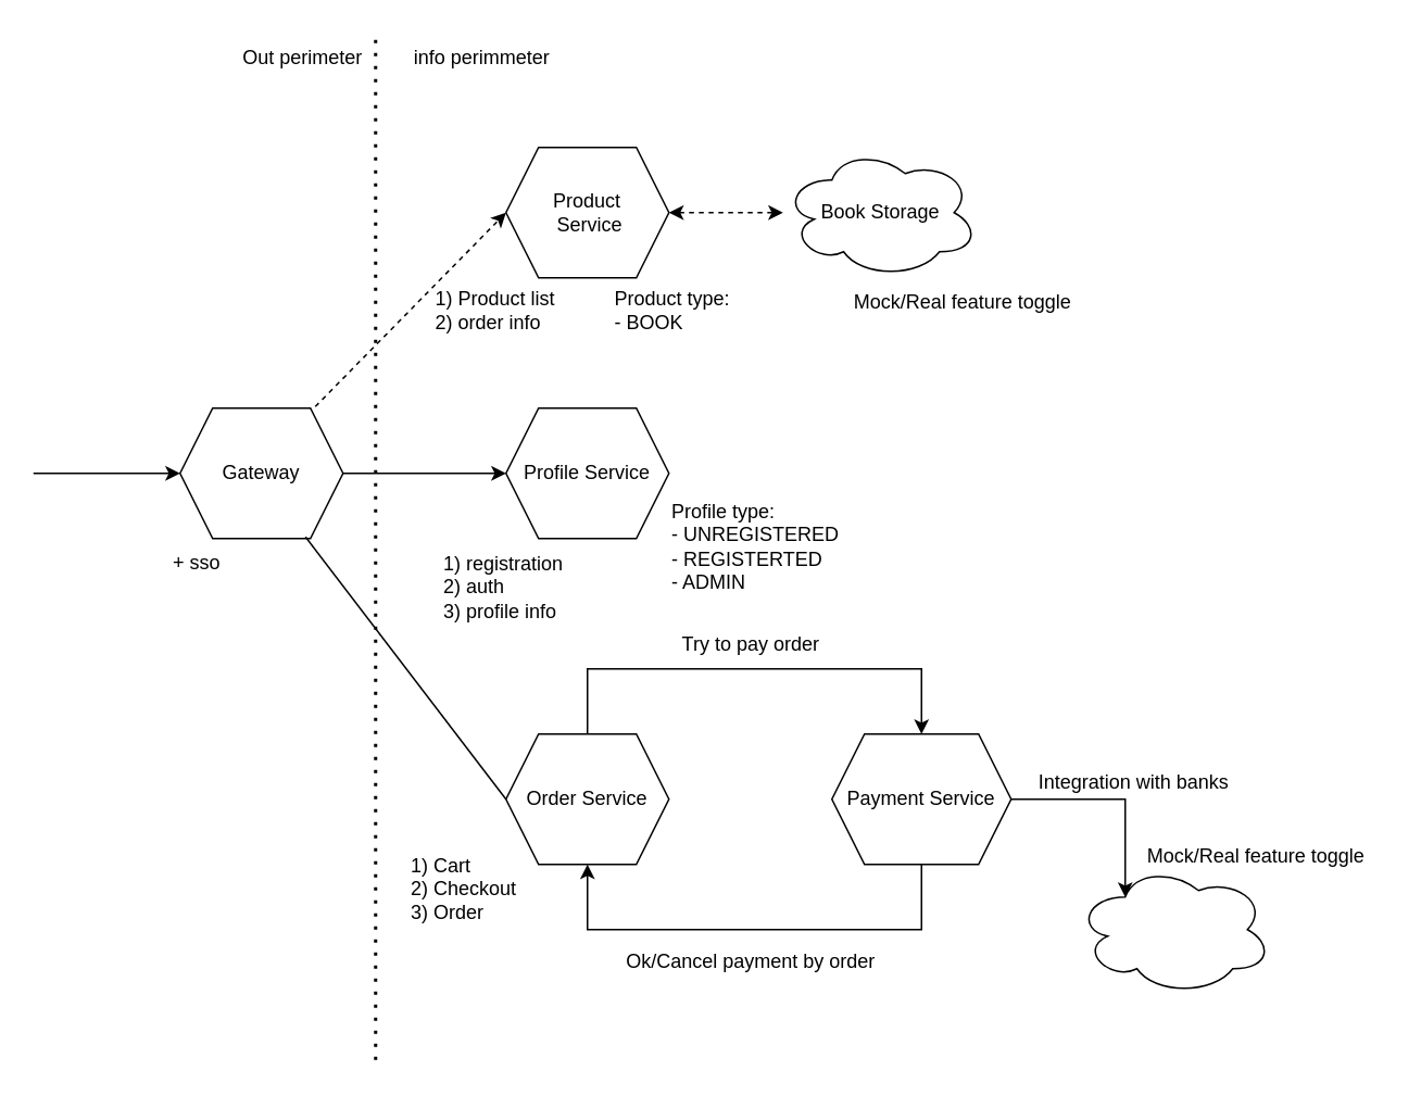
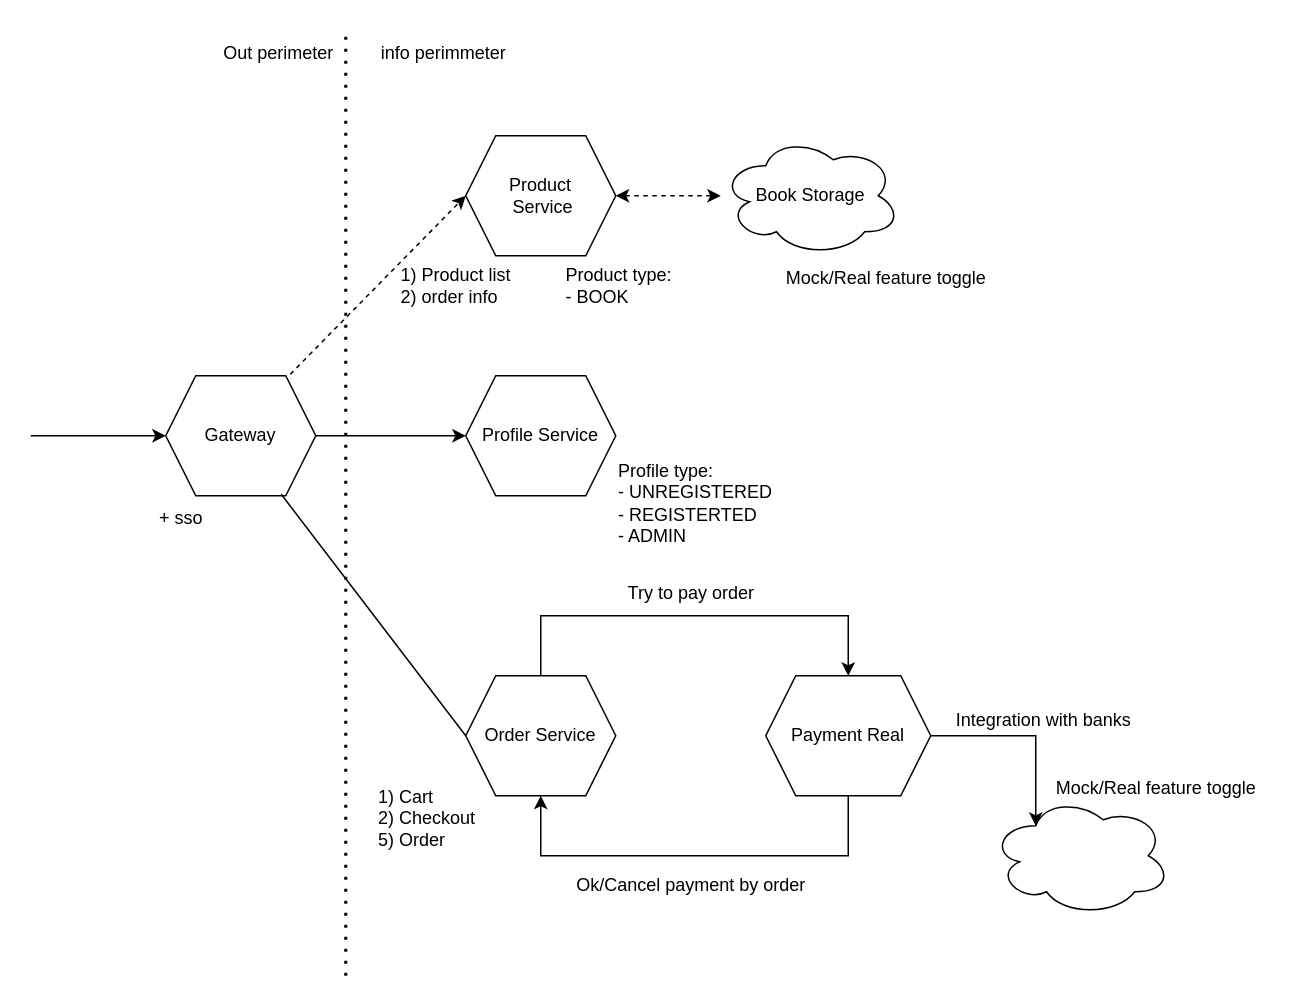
- <mxCell id="15" value="&lt;div align=&quot;left&quot;&gt;1) registration&lt;/div&gt;&lt;div align=&quot;left&quot;&gt;2) auth&lt;/div&gt;&lt;div align=&quot;left&quot;&gt;3) profile info&lt;br&gt;&lt;/div&gt;" style="text;html=1;align=left;verticalAlign=middle;resizable=0;points=[];autosize=1;strokeColor=none;fillColor=none;" vertex="1" parent="1"><mxGeometry x="270" y="330" width="100" height="60" as="geometry" /></mxCell>
- <mxCell id="5" value="Payment Service" style="shape=hexagon;perimeter=hexagonPerimeter2;whiteSpace=wrap;html=1;fixedSize=1;" vertex="1" parent="1"><mxGeometry x="510" y="450" width="110" height="80" as="geometry" /></mxCell>
+ <mxCell id="5" value="Payment Real" style="shape=hexagon;perimeter=hexagonPerimeter2;whiteSpace=wrap;html=1;fixedSize=1;" vertex="1" parent="1"><mxGeometry x="510" y="450" width="110" height="80" as="geometry" /></mxCell>
- <mxCell id="14" value="&lt;div align=&quot;left&quot;&gt;1) Cart&lt;/div&gt;&lt;div align=&quot;left&quot;&gt;2) Checkout&lt;/div&gt;&lt;div align=&quot;left&quot;&gt;3) Order&lt;br&gt;&lt;/div&gt;" style="text;html=1;align=left;verticalAlign=middle;resizable=0;points=[];autosize=1;strokeColor=none;fillColor=none;" vertex="1" parent="1"><mxGeometry x="250" y="515" width="90" height="60" as="geometry" /></mxCell>
+ <mxCell id="14" value="&lt;div align=&quot;left&quot;&gt;1) Cart&lt;/div&gt;&lt;div align=&quot;left&quot;&gt;2) Checkout&lt;/div&gt;&lt;div align=&quot;left&quot;&gt;5) Order&lt;br&gt;&lt;/div&gt;" style="text;html=1;align=left;verticalAlign=middle;resizable=0;points=[];autosize=1;strokeColor=none;fillColor=none;" vertex="1" parent="1"><mxGeometry x="250" y="515" width="90" height="60" as="geometry" /></mxCell>
